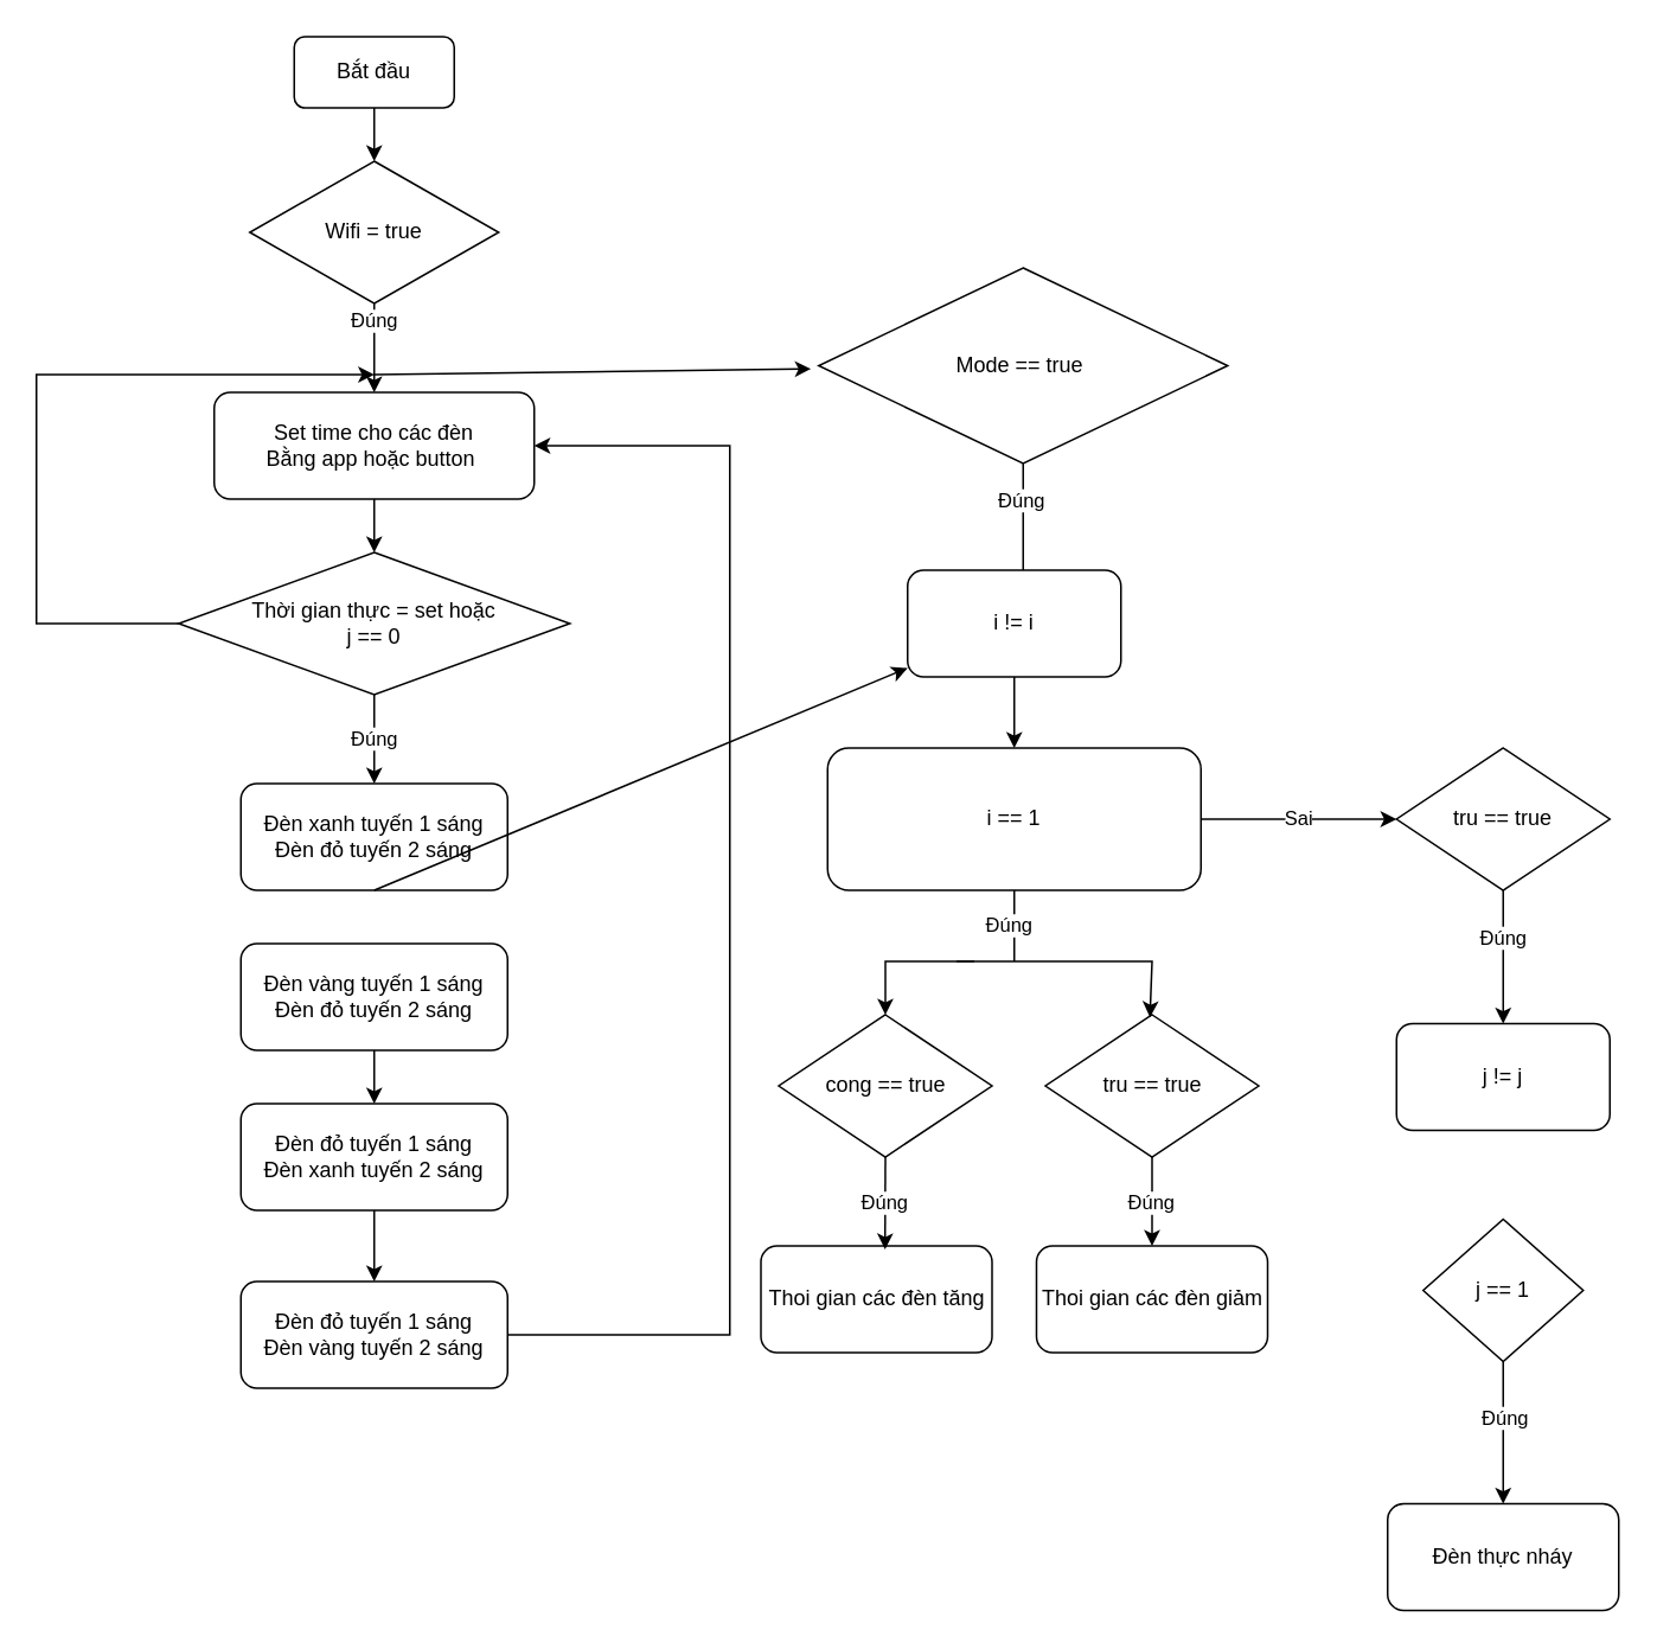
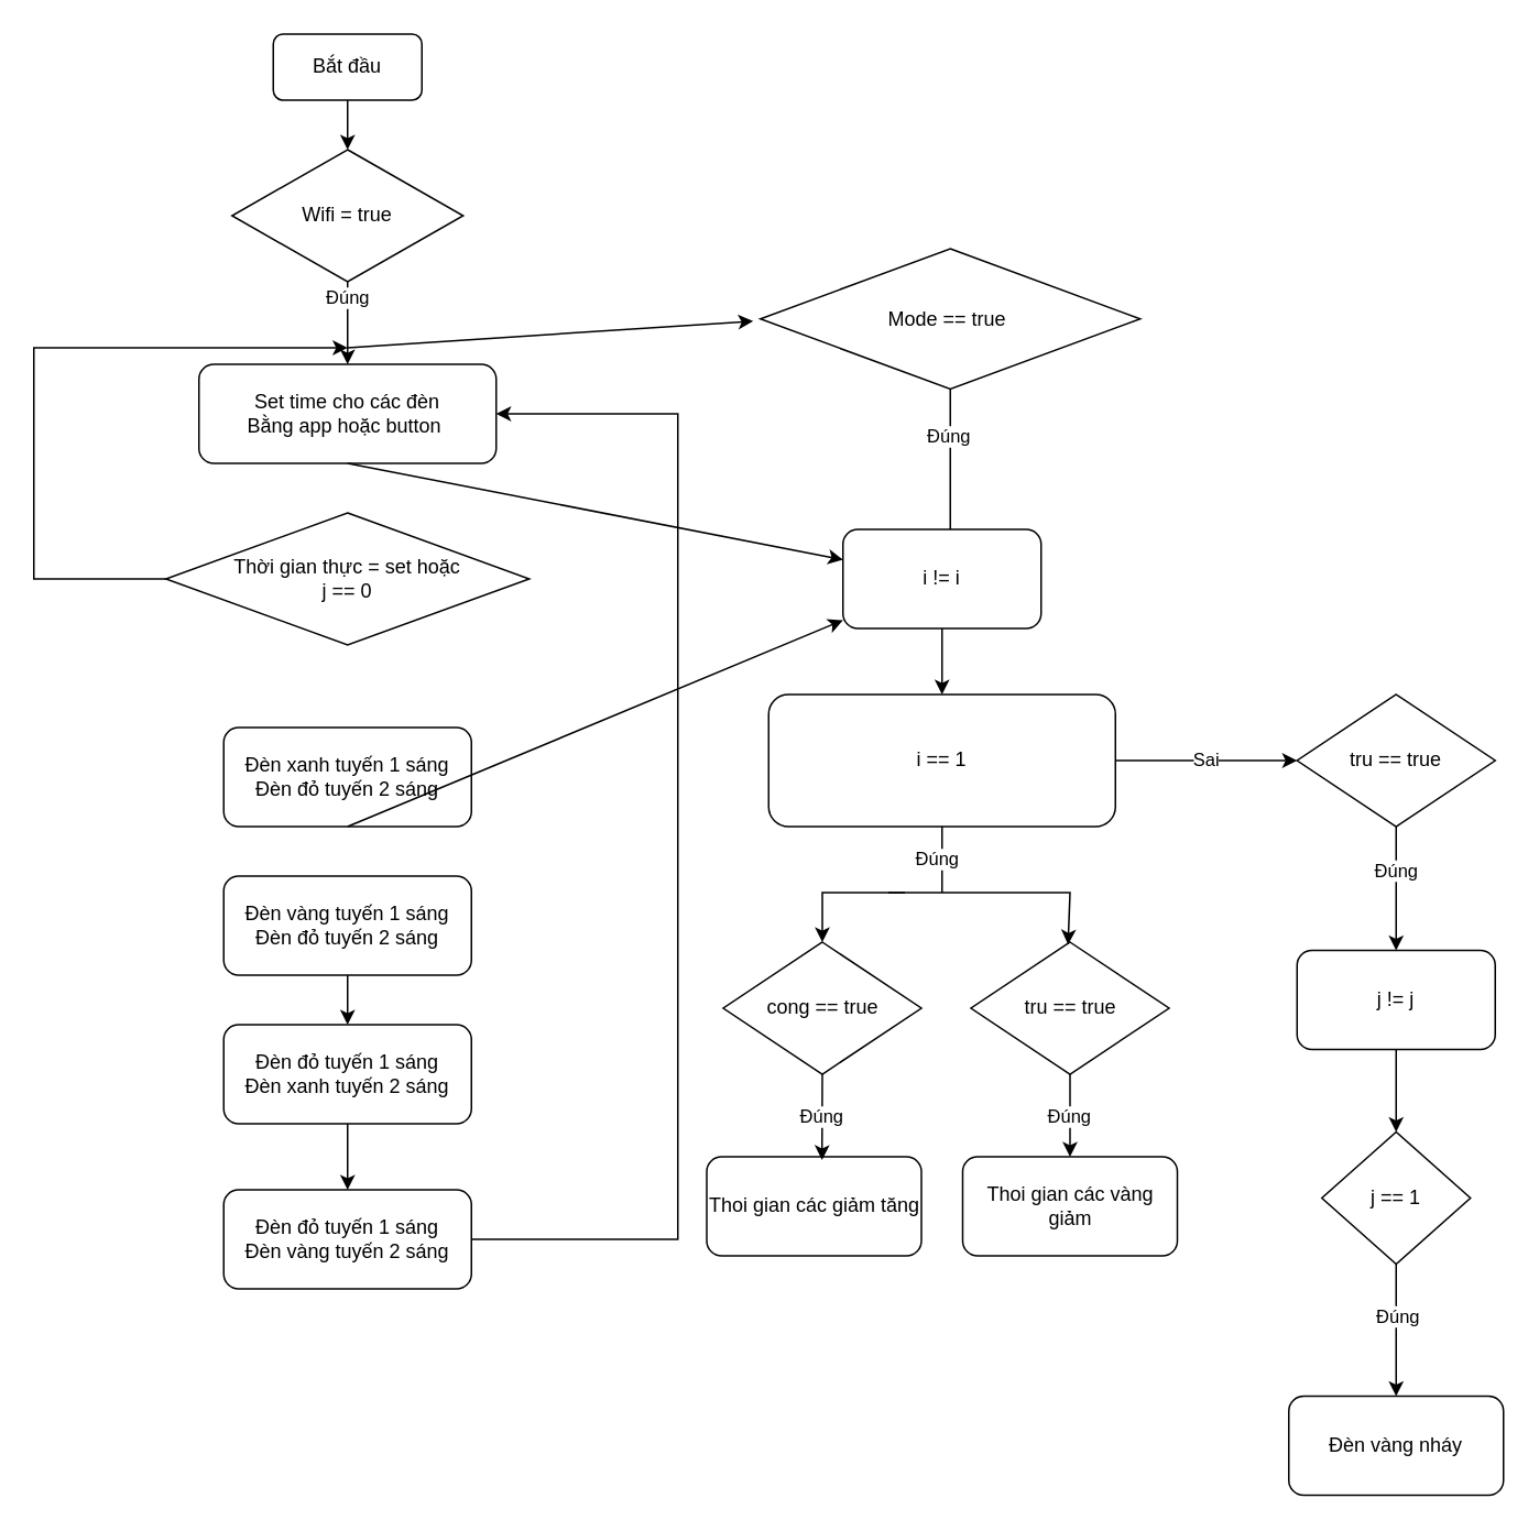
- <mxCell id="19" value="Mode == true&amp;nbsp;" style="rhombus;whiteSpace=wrap;html=1;" vertex="1" parent="1"><mxGeometry x="460" y="150" width="230" height="110" as="geometry" /></mxCell>
+ <mxCell id="19" value="Mode == true&amp;nbsp;" style="rhombus;whiteSpace=wrap;html=1;" vertex="1" parent="1"><mxGeometry x="460" y="150" width="230" height="85" as="geometry" /></mxCell>
- <mxCell id="16" value="" style="endArrow=classic;html=1;rounded=0;exitX=0.5;exitY=1;exitDx=0;exitDy=0;entryX=0.5;entryY=0;entryDx=0;entryDy=0;" parent="1" source="14" target="3" edge="1"><mxGeometry width="50" height="50" relative="1" as="geometry"><mxPoint x="260" y="190" as="sourcePoint" /><mxPoint x="310" y="140" as="targetPoint" /></mxGeometry></mxCell>
+ <mxCell id="16" value="" style="endArrow=classic;html=1;rounded=0;exitX=0.5;exitY=1;exitDx=0;exitDy=0;" parent="1" source="14" target="45" edge="1"><mxGeometry width="50" height="50" relative="1" as="geometry"><mxPoint x="260" y="190" as="sourcePoint" /><mxPoint x="310" y="140" as="targetPoint" /></mxGeometry></mxCell>
- <mxCell id="6" value="Đúng" style="endArrow=classic;html=1;rounded=0;exitX=0.5;exitY=1;exitDx=0;exitDy=0;entryX=0.5;entryY=0;entryDx=0;entryDy=0;" parent="1" source="3" target="4" edge="1"><mxGeometry width="50" height="50" relative="1" as="geometry"><mxPoint x="200" y="430" as="sourcePoint" /><mxPoint x="250" y="380" as="targetPoint" /></mxGeometry></mxCell>
+ <mxCell id="39" value="" style="endArrow=classic;html=1;rounded=0;exitX=0.5;exitY=1;exitDx=0;exitDy=0;entryX=0.5;entryY=0;entryDx=0;entryDy=0;" edge="1" parent="1" source="37" target="38"><mxGeometry width="50" height="50" relative="1" as="geometry"><mxPoint x="745" y="650" as="sourcePoint" /><mxPoint x="795" y="600" as="targetPoint" /></mxGeometry></mxCell>
- <mxCell id="30" value="Thoi gian các đèn tăng" style="rounded=1;whiteSpace=wrap;html=1;" vertex="1" parent="1"><mxGeometry x="427.5" y="700" width="130" height="60" as="geometry" /></mxCell>
+ <mxCell id="30" value="Thoi gian các giảm tăng" style="rounded=1;whiteSpace=wrap;html=1;" vertex="1" parent="1"><mxGeometry x="427.5" y="700" width="130" height="60" as="geometry" /></mxCell>
- <mxCell id="31" value="Thoi gian các đèn giảm" style="rounded=1;whiteSpace=wrap;html=1;" vertex="1" parent="1"><mxGeometry x="582.5" y="700" width="130" height="60" as="geometry" /></mxCell>
+ <mxCell id="31" value="Thoi gian các vàng giảm" style="rounded=1;whiteSpace=wrap;html=1;" vertex="1" parent="1"><mxGeometry x="582.5" y="700" width="130" height="60" as="geometry" /></mxCell>
- <mxCell id="40" value="Đèn thực nháy&lt;br&gt;" style="rounded=1;whiteSpace=wrap;html=1;" vertex="1" parent="1"><mxGeometry x="780" y="845" width="130" height="60" as="geometry" /></mxCell>
+ <mxCell id="40" value="Đèn vàng nháy&lt;br&gt;" style="rounded=1;whiteSpace=wrap;html=1;" vertex="1" parent="1"><mxGeometry x="780" y="845" width="130" height="60" as="geometry" /></mxCell>
